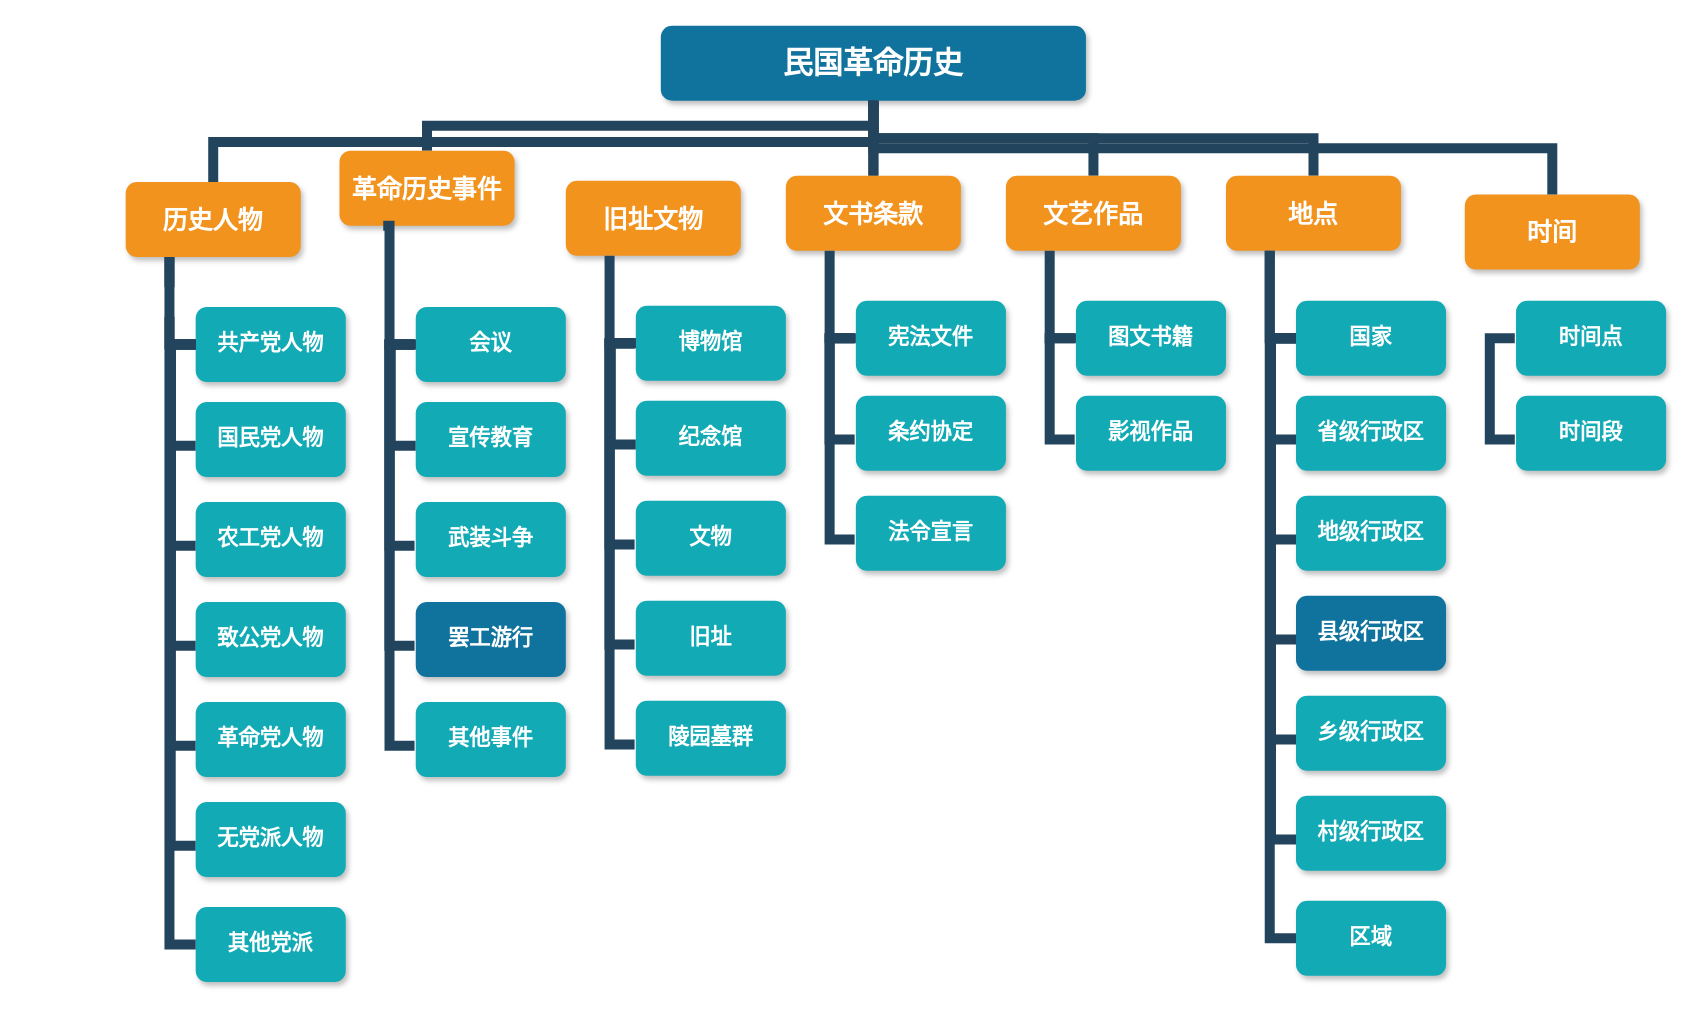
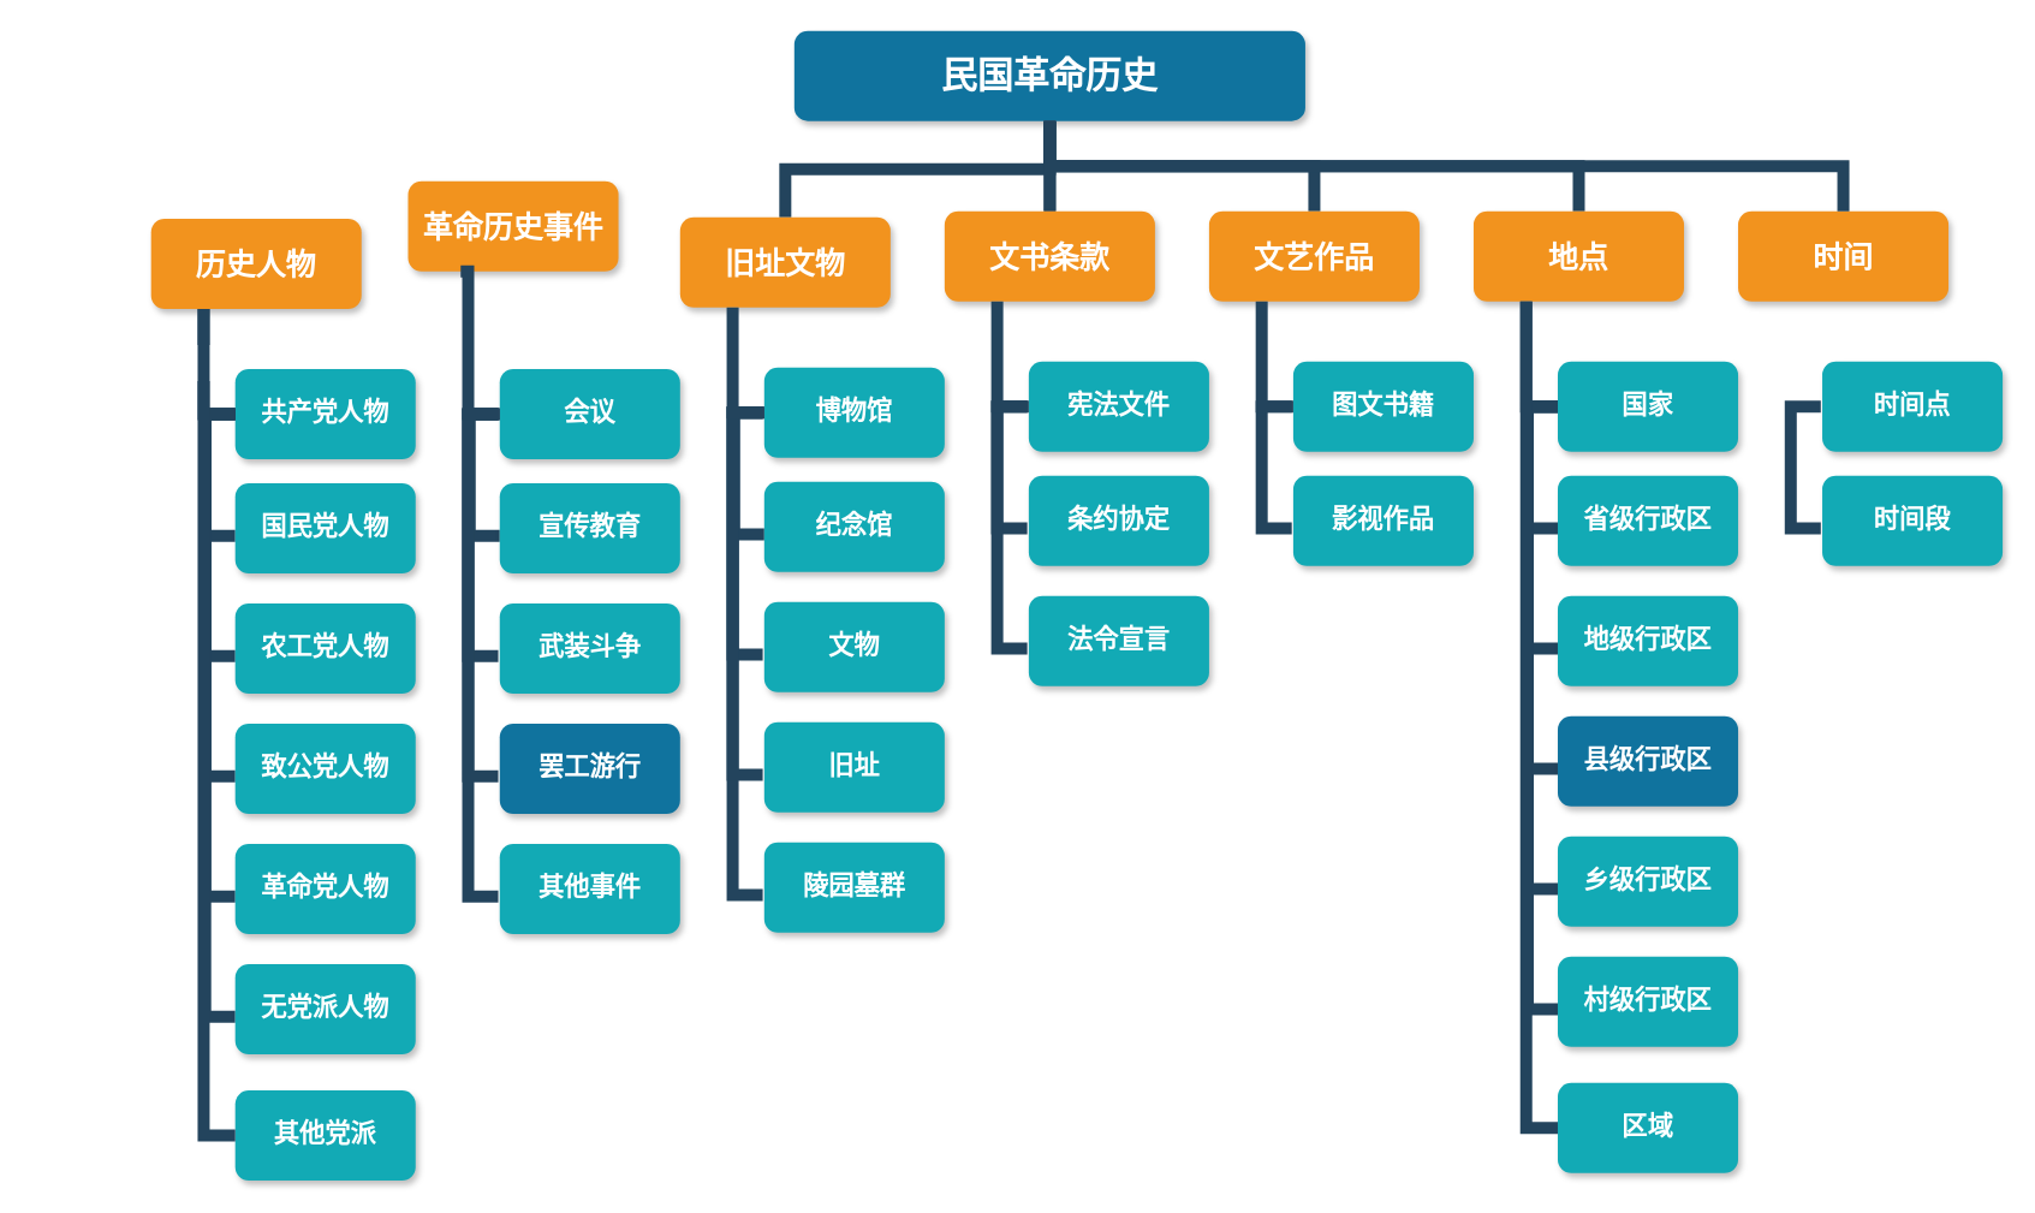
- <mxCell id="11" value="" style="edgeStyle=elbowEdgeStyle;elbow=vertical;rounded=0;fontColor=#000000;endArrow=none;endFill=0;strokeWidth=8;strokeColor=#23445D;entryX=0.5;entryY=0;entryDx=0;entryDy=0;" parent="1" source="2" target="24" edge="1"><mxGeometry width="100" height="100" relative="1" as="geometry"><mxPoint x="-92" y="120" as="sourcePoint" /><mxPoint x="-12" y="130" as="targetPoint" /></mxGeometry></mxCell>
+ <mxCell id="11" value="" style="edgeStyle=elbowEdgeStyle;elbow=vertical;rounded=0;fontColor=#000000;endArrow=none;endFill=0;strokeWidth=8;strokeColor=#23445D;" parent="1" source="2" target="35" edge="1"><mxGeometry width="100" height="100" relative="1" as="geometry"><mxPoint x="-92" y="120" as="sourcePoint" /><mxPoint x="-12" y="130" as="targetPoint" /></mxGeometry></mxCell>
- <mxCell id="10" value="" style="edgeStyle=elbowEdgeStyle;elbow=vertical;rounded=0;fontColor=#000000;endArrow=none;endFill=0;strokeWidth=8;strokeColor=#23445D;entryX=0.5;entryY=0;entryDx=0;entryDy=0;" parent="1" source="2" target="3" edge="1"><mxGeometry width="100" height="100" relative="1" as="geometry"><mxPoint x="-102" y="110" as="sourcePoint" /><mxPoint x="-372" y="120" as="targetPoint" /></mxGeometry></mxCell>
- <mxCell id="73" value="时间" style="whiteSpace=wrap;rounded=1;fillColor=#F2931E;strokeColor=none;shadow=1;fontColor=#FFFFFF;fontStyle=1;fontSize=20;" vertex="1" parent="1"><mxGeometry x="1171" y="155" width="140" height="60" as="geometry" /></mxCell>
+ <mxCell id="73" value="时间" style="whiteSpace=wrap;rounded=1;fillColor=#F2931E;strokeColor=none;shadow=1;fontColor=#FFFFFF;fontStyle=1;fontSize=20;" vertex="1" parent="1"><mxGeometry x="1156" y="140" width="140" height="60" as="geometry" /></mxCell>
